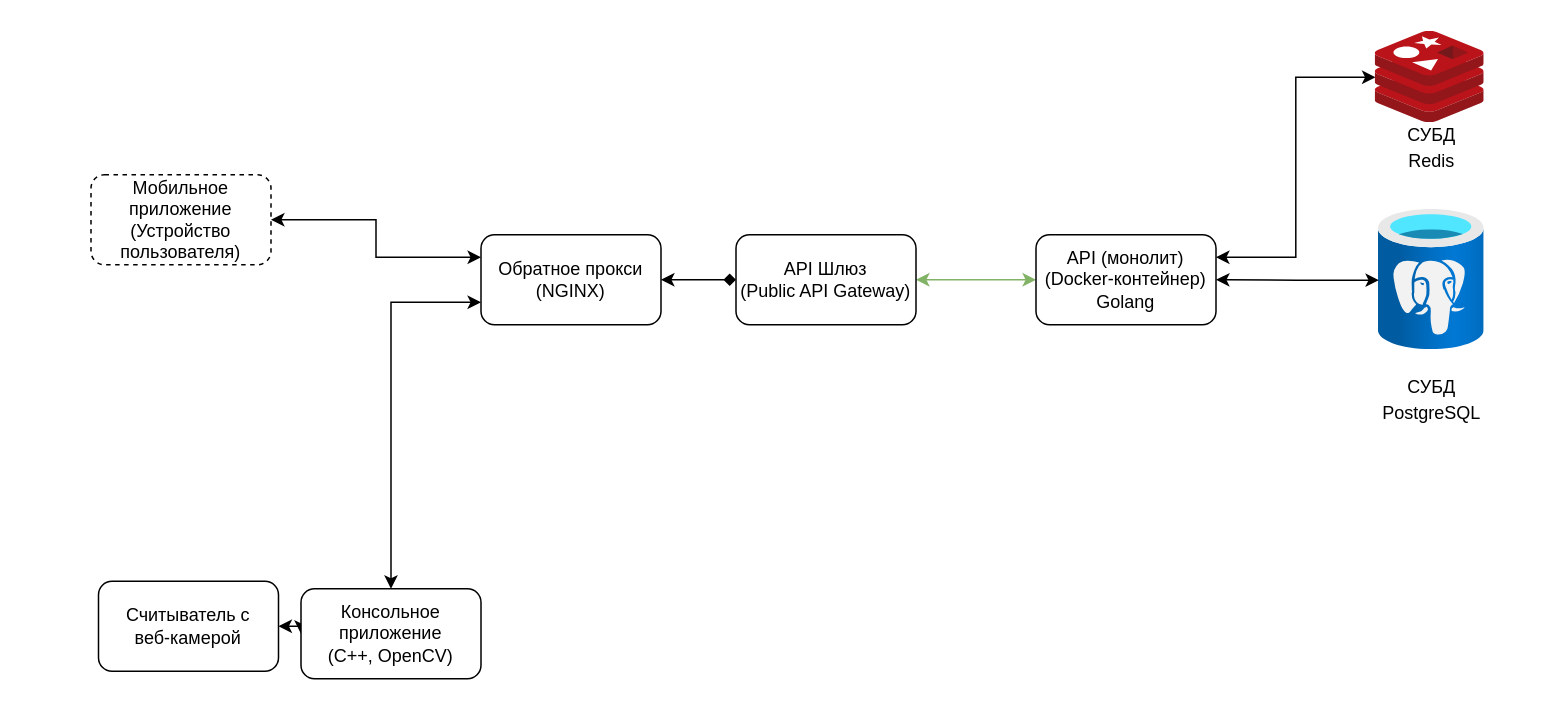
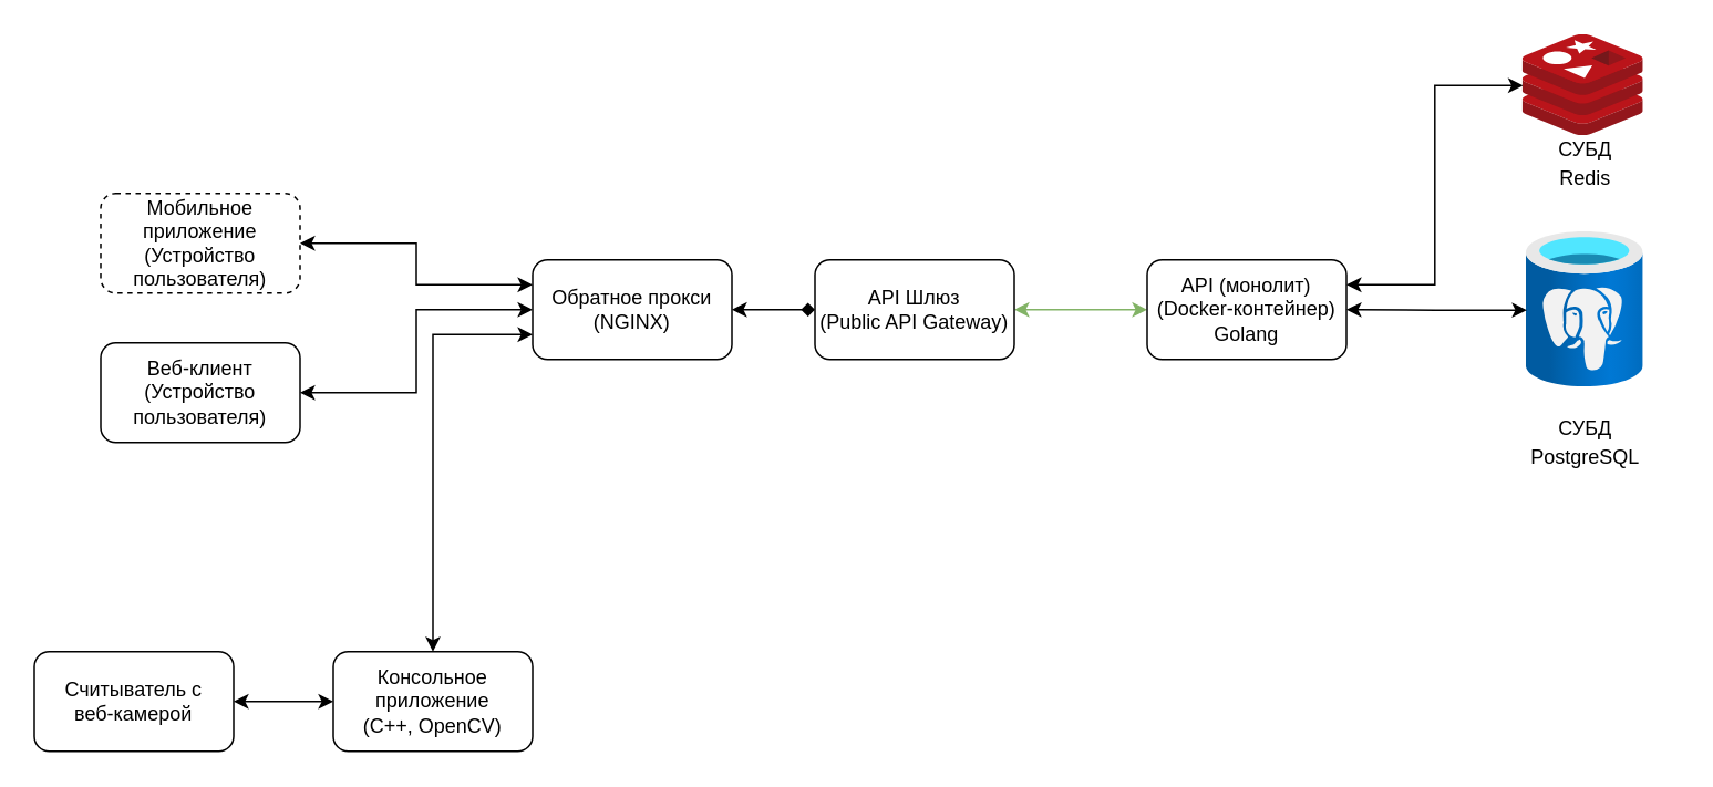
+ <mxCell id="5" style="edgeStyle=orthogonalEdgeStyle;rounded=0;orthogonalLoop=1;jettySize=auto;html=1;exitX=1;exitY=0.5;exitDx=0;exitDy=0;startArrow=classic;startFill=1;strokeWidth=1;endArrow=classic;endFill=1;entryX=0;entryY=0.5;entryDx=0;entryDy=0;" parent="1" source="6" target="12" edge="1"><mxGeometry relative="1" as="geometry"><mxPoint x="290" y="186" as="targetPoint" /><Array as="points"><mxPoint x="250" y="236" /><mxPoint x="250" y="186" /></Array></mxGeometry></mxCell>
+ <mxCell id="6" value="Веб-клиент&lt;br&gt;(Устройство пользователя)" style="rounded=1;whiteSpace=wrap;html=1;" parent="1" vertex="1"><mxGeometry x="60" y="206" width="120" height="60" as="geometry" /></mxCell>
- <mxCell id="13" value="Считыватель с &lt;br&gt;веб-камерой" style="rounded=1;whiteSpace=wrap;html=1;" parent="1" vertex="1"><mxGeometry x="65" y="387" width="120" height="60" as="geometry" /></mxCell>
+ <mxCell id="13" value="Считыватель с &lt;br&gt;веб-камерой" style="rounded=1;whiteSpace=wrap;html=1;" parent="1" vertex="1"><mxGeometry x="20" y="392" width="120" height="60" as="geometry" /></mxCell>
